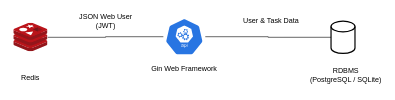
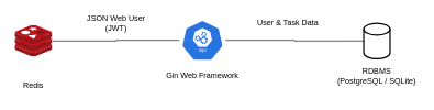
- <mxCell id="12" value="User &amp;amp; Task Data" style="text;html=1;strokeColor=none;fillColor=none;align=center;verticalAlign=middle;whiteSpace=wrap;rounded=0;" parent="1" vertex="1"><mxGeometry x="402" y="20" width="100" height="30" as="geometry" /></mxCell>
+ <mxCell id="12" value="User &amp;amp; Task Data" style="text;html=1;strokeColor=none;fillColor=none;align=center;verticalAlign=middle;whiteSpace=wrap;rounded=0;" parent="1" vertex="1"><mxGeometry x="387" y="20" width="100" height="30" as="geometry" /></mxCell>
- <mxCell id="8" value="RDBMS&lt;br&gt;(PostgreSQL / SQLite)" style="text;html=1;strokeColor=none;fillColor=none;align=center;verticalAlign=middle;whiteSpace=wrap;rounded=0;" parent="1" vertex="1"><mxGeometry x="512" y="110" width="130" height="30" as="geometry" /></mxCell>
+ <mxCell id="8" value="RDBMS&lt;br&gt;(PostgreSQL / SQLite)" style="text;html=1;strokeColor=none;fillColor=none;align=center;verticalAlign=middle;whiteSpace=wrap;rounded=0;" parent="1" vertex="1"><mxGeometry x="507" y="100" width="130" height="30" as="geometry" /></mxCell>
